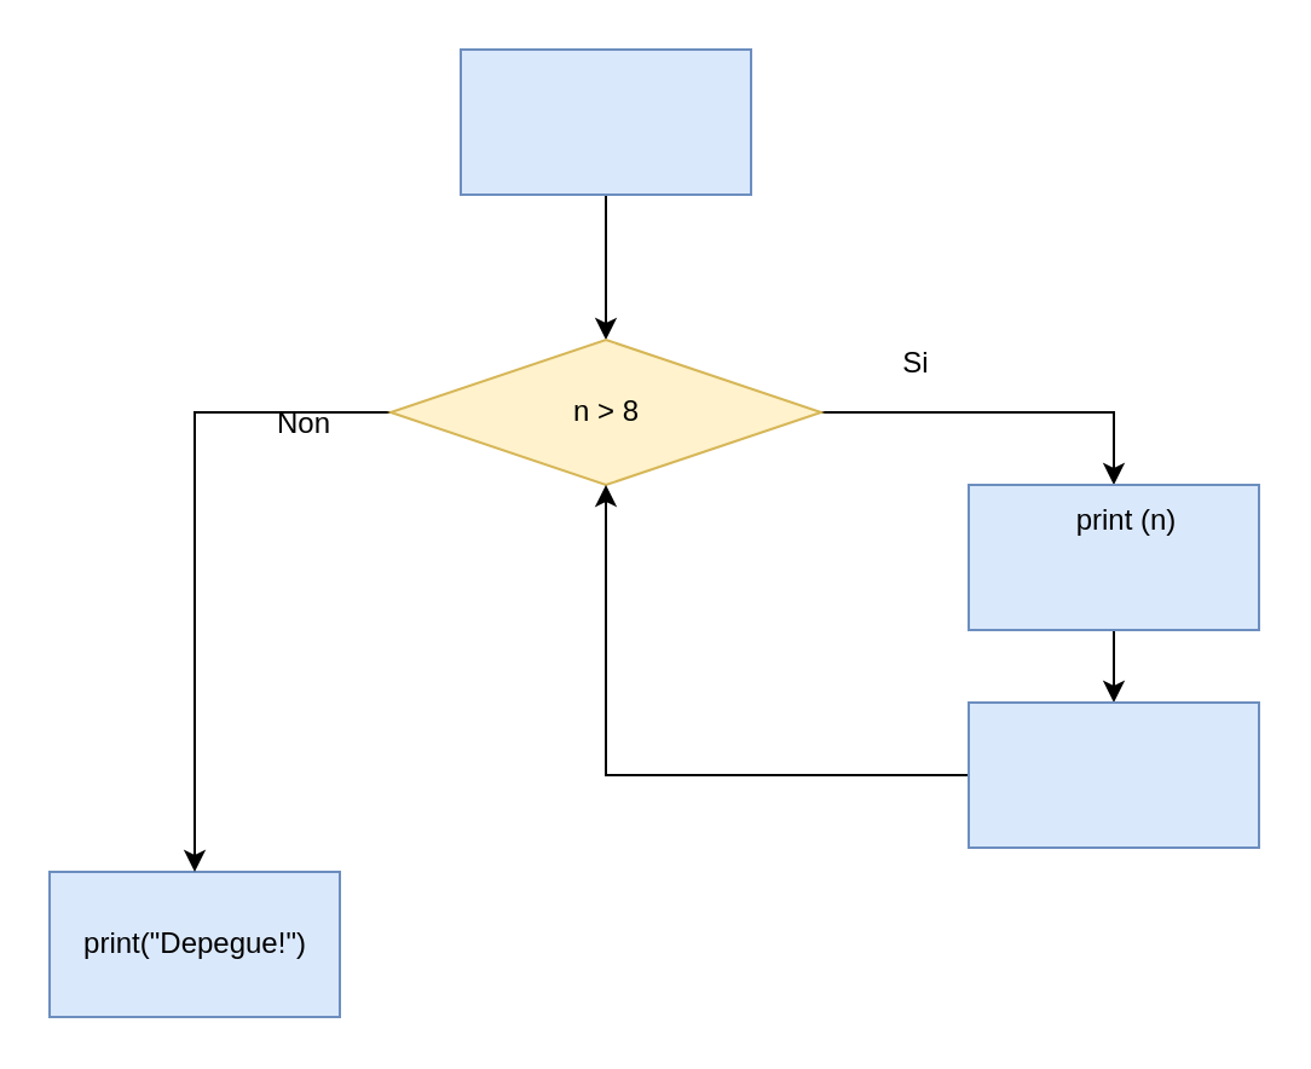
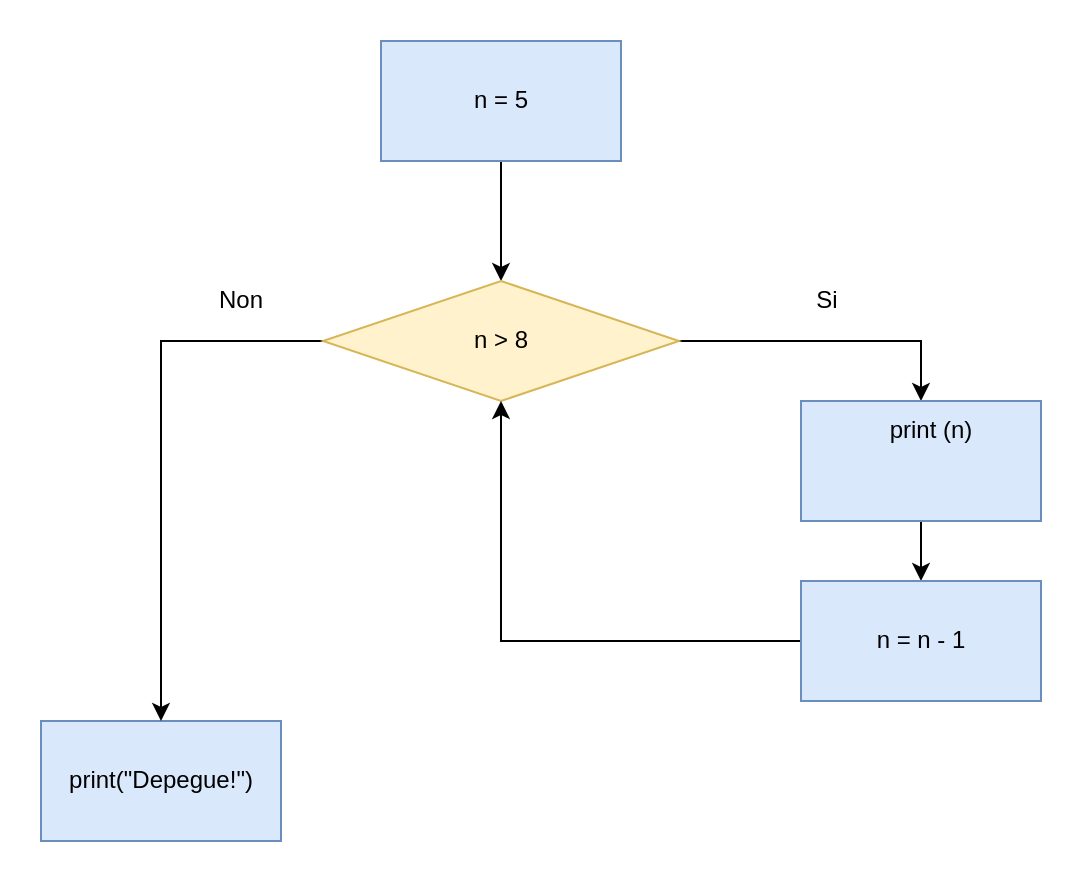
+ <mxCell id="5" value="n = 5" style="text;html=1;resizable=0;autosize=1;align=center;verticalAlign=middle;points=[];fillColor=none;strokeColor=none;rounded=0;" vertex="1" parent="1"><mxGeometry x="230" y="40" width="40" height="20" as="geometry" /></mxCell>
- <mxCell id="17" value="Si" style="text;html=1;resizable=0;autosize=1;align=center;verticalAlign=middle;points=[];fillColor=none;strokeColor=none;rounded=0;" vertex="1" parent="1"><mxGeometry x="363" y="140" width="30" height="20" as="geometry" /></mxCell>
+ <mxCell id="17" value="Si" style="text;html=1;resizable=0;autosize=1;align=center;verticalAlign=middle;points=[];fillColor=none;strokeColor=none;rounded=0;" vertex="1" parent="1"><mxGeometry x="398" y="140" width="30" height="20" as="geometry" /></mxCell>
- <mxCell id="18" value="Non" style="text;html=1;resizable=0;autosize=1;align=center;verticalAlign=middle;points=[];fillColor=none;strokeColor=none;rounded=0;" vertex="1" parent="1"><mxGeometry x="105" y="165" width="40" height="20" as="geometry" /></mxCell>
+ <mxCell id="18" value="Non" style="text;html=1;resizable=0;autosize=1;align=center;verticalAlign=middle;points=[];fillColor=none;strokeColor=none;rounded=0;" vertex="1" parent="1"><mxGeometry x="100" y="140" width="40" height="20" as="geometry" /></mxCell>
+ <mxCell id="15" value="n = n - 1" style="text;html=1;resizable=0;autosize=1;align=center;verticalAlign=middle;points=[];fillColor=none;strokeColor=none;rounded=0;" vertex="1" parent="1"><mxGeometry x="430" y="310" width="60" height="20" as="geometry" /></mxCell>
